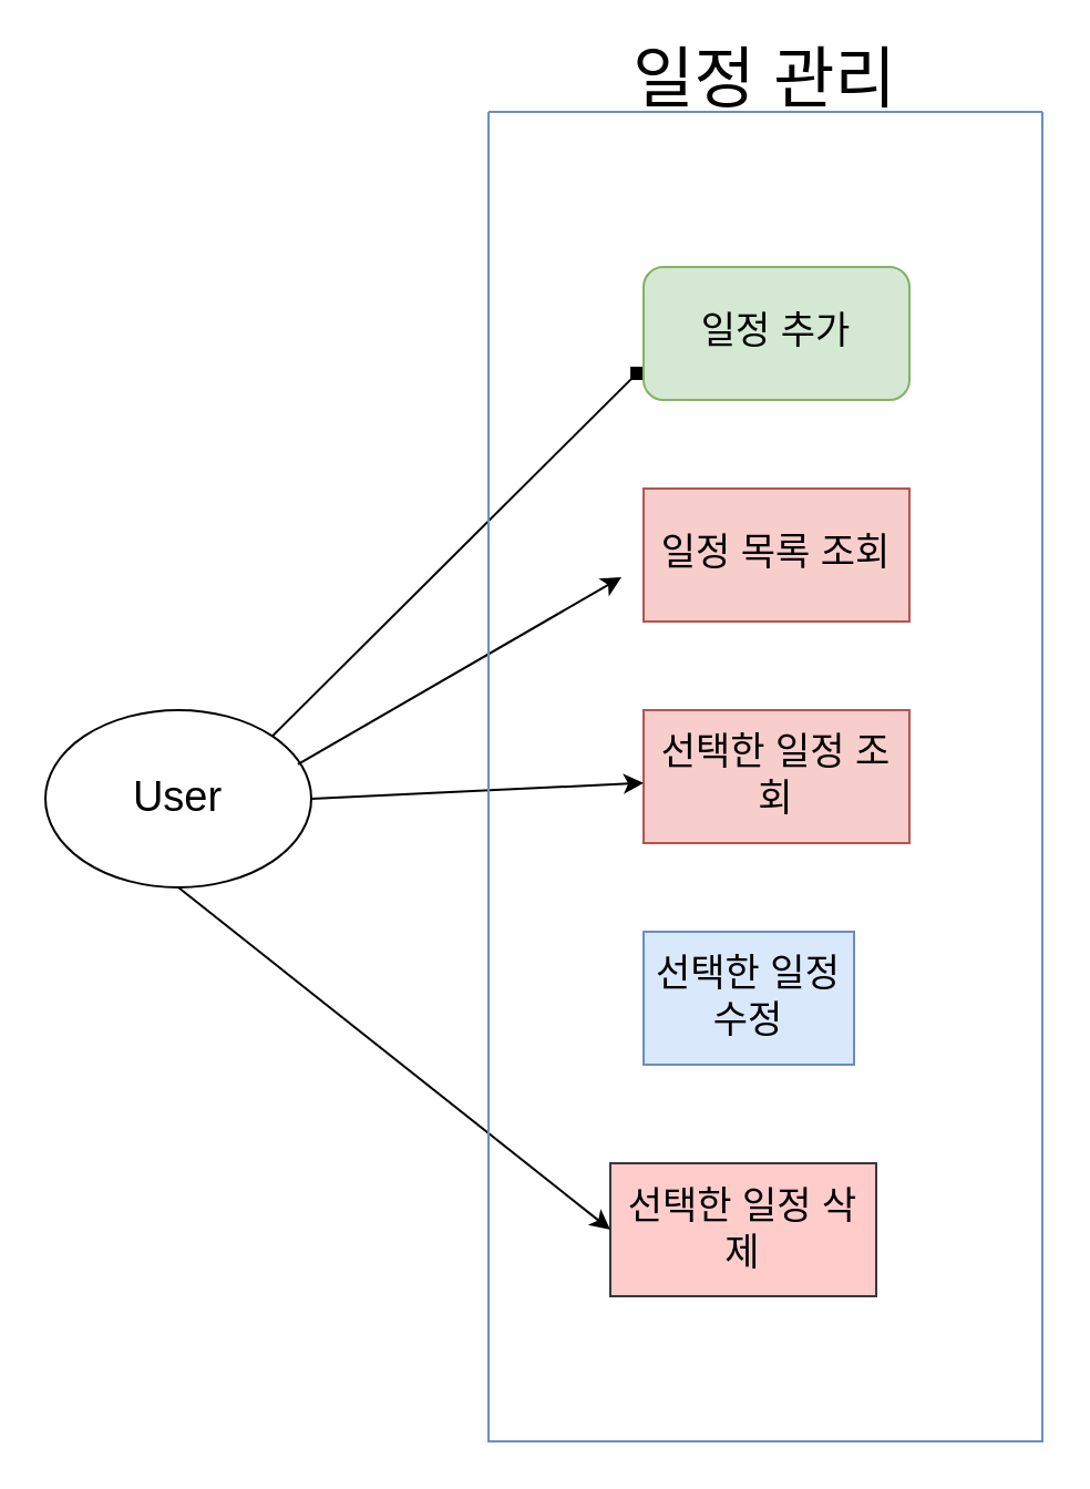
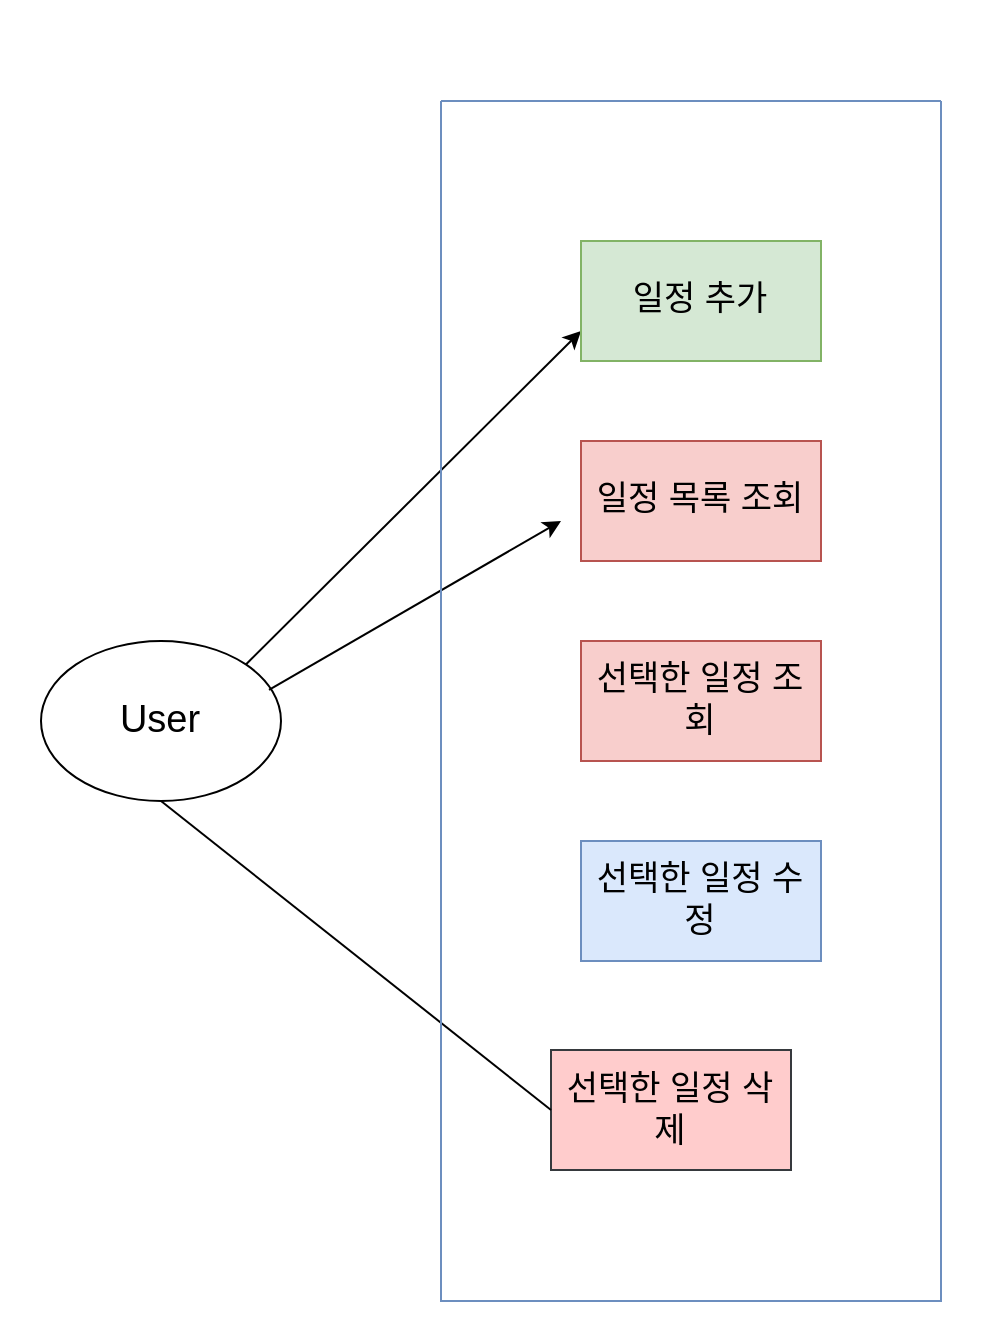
- <mxCell id="13" value="&lt;font style=&quot;font-size: 30px;&quot;&gt;일정 관리&lt;/font&gt;" style="text;html=1;align=center;verticalAlign=middle;whiteSpace=wrap;rounded=0;" vertex="1" parent="1"><mxGeometry x="270" y="20" width="150" height="30" as="geometry" /></mxCell>
- <mxCell id="4" value="&lt;font style=&quot;font-size: 17px;&quot;&gt;일정 추가&lt;/font&gt;" style="whiteSpace=wrap;html=1;fillColor=#d5e8d4;strokeColor=#82b366;rounded=1;" vertex="1" parent="1"><mxGeometry x="290" y="120" width="120" height="60" as="geometry" /></mxCell>
+ <mxCell id="4" value="&lt;font style=&quot;font-size: 17px;&quot;&gt;일정 추가&lt;/font&gt;" style="rounded=0;whiteSpace=wrap;html=1;fillColor=#d5e8d4;strokeColor=#82b366;" vertex="1" parent="1"><mxGeometry x="290" y="120" width="120" height="60" as="geometry" /></mxCell>
- <mxCell id="3" value="" style="endArrow=diamond;html=1;rounded=0;entryX=0;entryY=0.75;entryDx=0;entryDy=0;exitX=1;exitY=0;exitDx=0;exitDy=0;" edge="1" parent="1" source="2" target="4"><mxGeometry width="50" height="50" relative="1" as="geometry"><mxPoint x="120" y="300" as="sourcePoint" /><mxPoint x="170" y="250" as="targetPoint" /></mxGeometry></mxCell>
+ <mxCell id="3" value="" style="endArrow=classic;html=1;rounded=0;entryX=0;entryY=0.75;entryDx=0;entryDy=0;exitX=1;exitY=0;exitDx=0;exitDy=0;" edge="1" parent="1" source="2" target="4"><mxGeometry width="50" height="50" relative="1" as="geometry"><mxPoint x="120" y="300" as="sourcePoint" /><mxPoint x="170" y="250" as="targetPoint" /></mxGeometry></mxCell>
- <mxCell id="10" value="" style="endArrow=classic;html=1;rounded=0;exitX=1;exitY=0.5;exitDx=0;exitDy=0;" edge="1" parent="1" source="2" target="6"><mxGeometry width="50" height="50" relative="1" as="geometry"><mxPoint x="330" y="370" as="sourcePoint" /><mxPoint x="380" y="320" as="targetPoint" /></mxGeometry></mxCell>
- <mxCell id="7" value="&lt;span style=&quot;font-size: 17px;&quot;&gt;선택한 일정 수정&lt;/span&gt;" style="rounded=0;whiteSpace=wrap;html=1;fillColor=#dae8fc;strokeColor=#6c8ebf;" vertex="1" parent="1"><mxGeometry x="290" y="420" width="95" height="60" as="geometry" /></mxCell>
+ <mxCell id="7" value="&lt;span style=&quot;font-size: 17px;&quot;&gt;선택한 일정 수정&lt;/span&gt;" style="rounded=0;whiteSpace=wrap;html=1;fillColor=#dae8fc;strokeColor=#6c8ebf;" vertex="1" parent="1"><mxGeometry x="290" y="420" width="120" height="60" as="geometry" /></mxCell>
- <mxCell id="11" value="" style="endArrow=classic;html=1;rounded=0;exitX=0.5;exitY=1;exitDx=0;exitDy=0;entryX=0;entryY=0.5;entryDx=0;entryDy=0;" edge="1" parent="1" source="2" target="8"><mxGeometry width="50" height="50" relative="1" as="geometry"><mxPoint x="330" y="370" as="sourcePoint" /><mxPoint x="380" y="320" as="targetPoint" /></mxGeometry></mxCell>
+ <mxCell id="11" value="" style="endArrow=none;html=1;rounded=0;exitX=0.5;exitY=1;exitDx=0;exitDy=0;entryX=0;entryY=0.5;entryDx=0;entryDy=0;" edge="1" parent="1" source="2" target="8"><mxGeometry width="50" height="50" relative="1" as="geometry"><mxPoint x="330" y="370" as="sourcePoint" /><mxPoint x="380" y="320" as="targetPoint" /></mxGeometry></mxCell>
